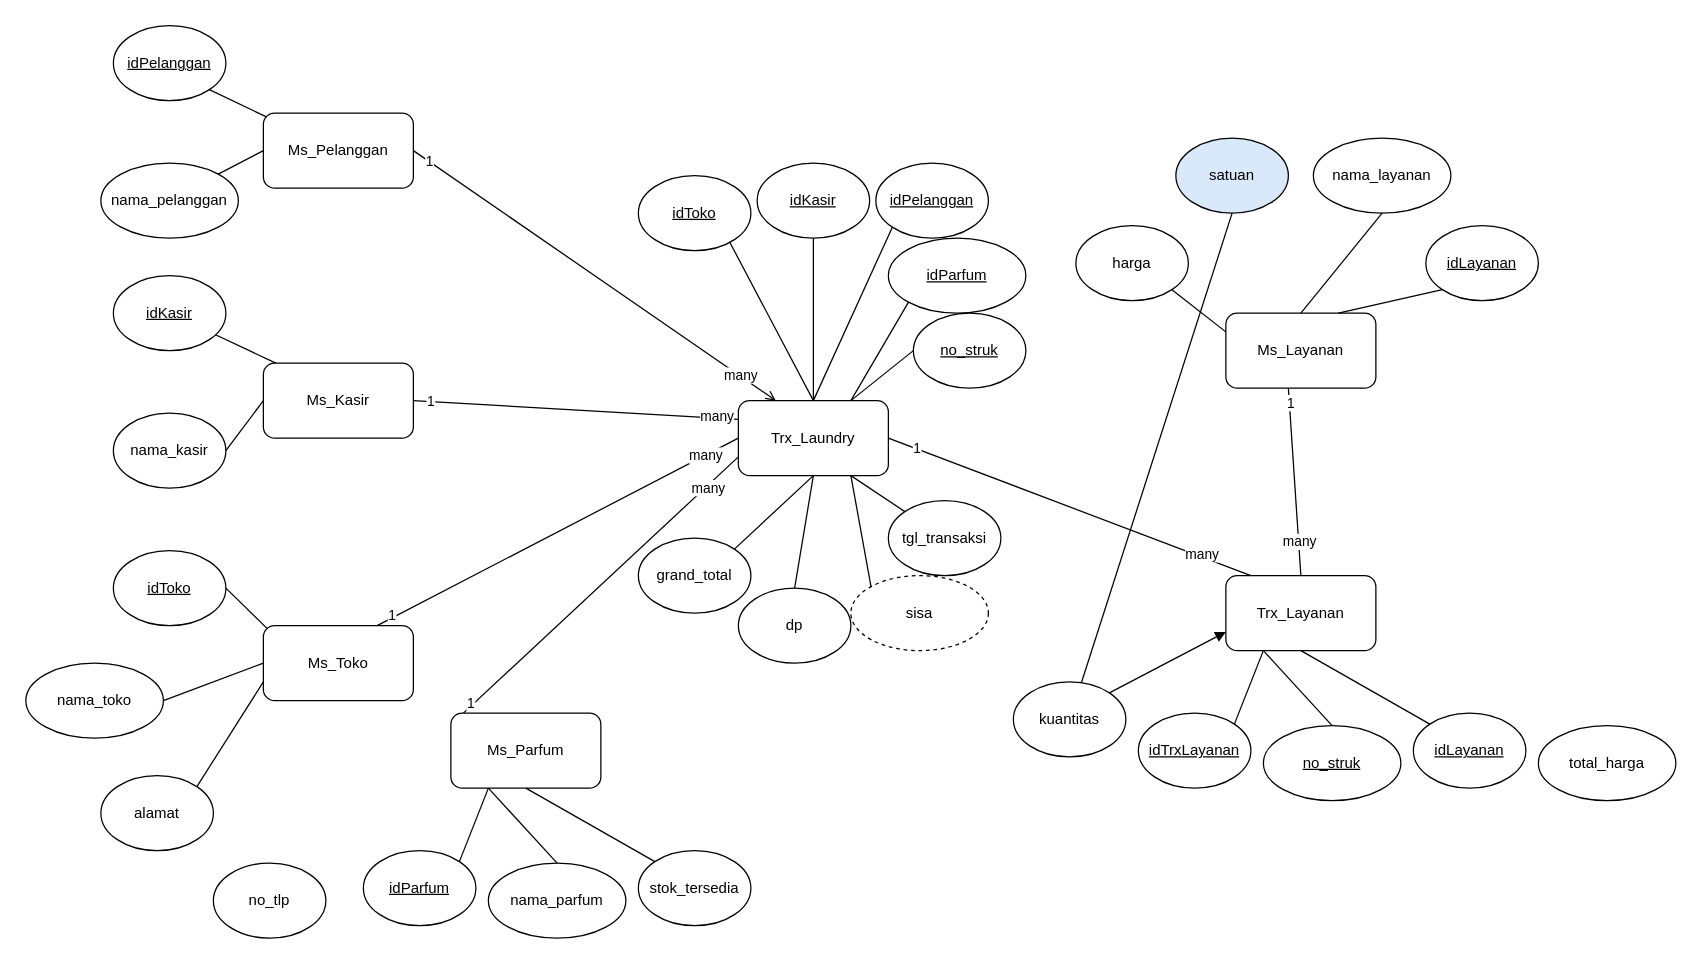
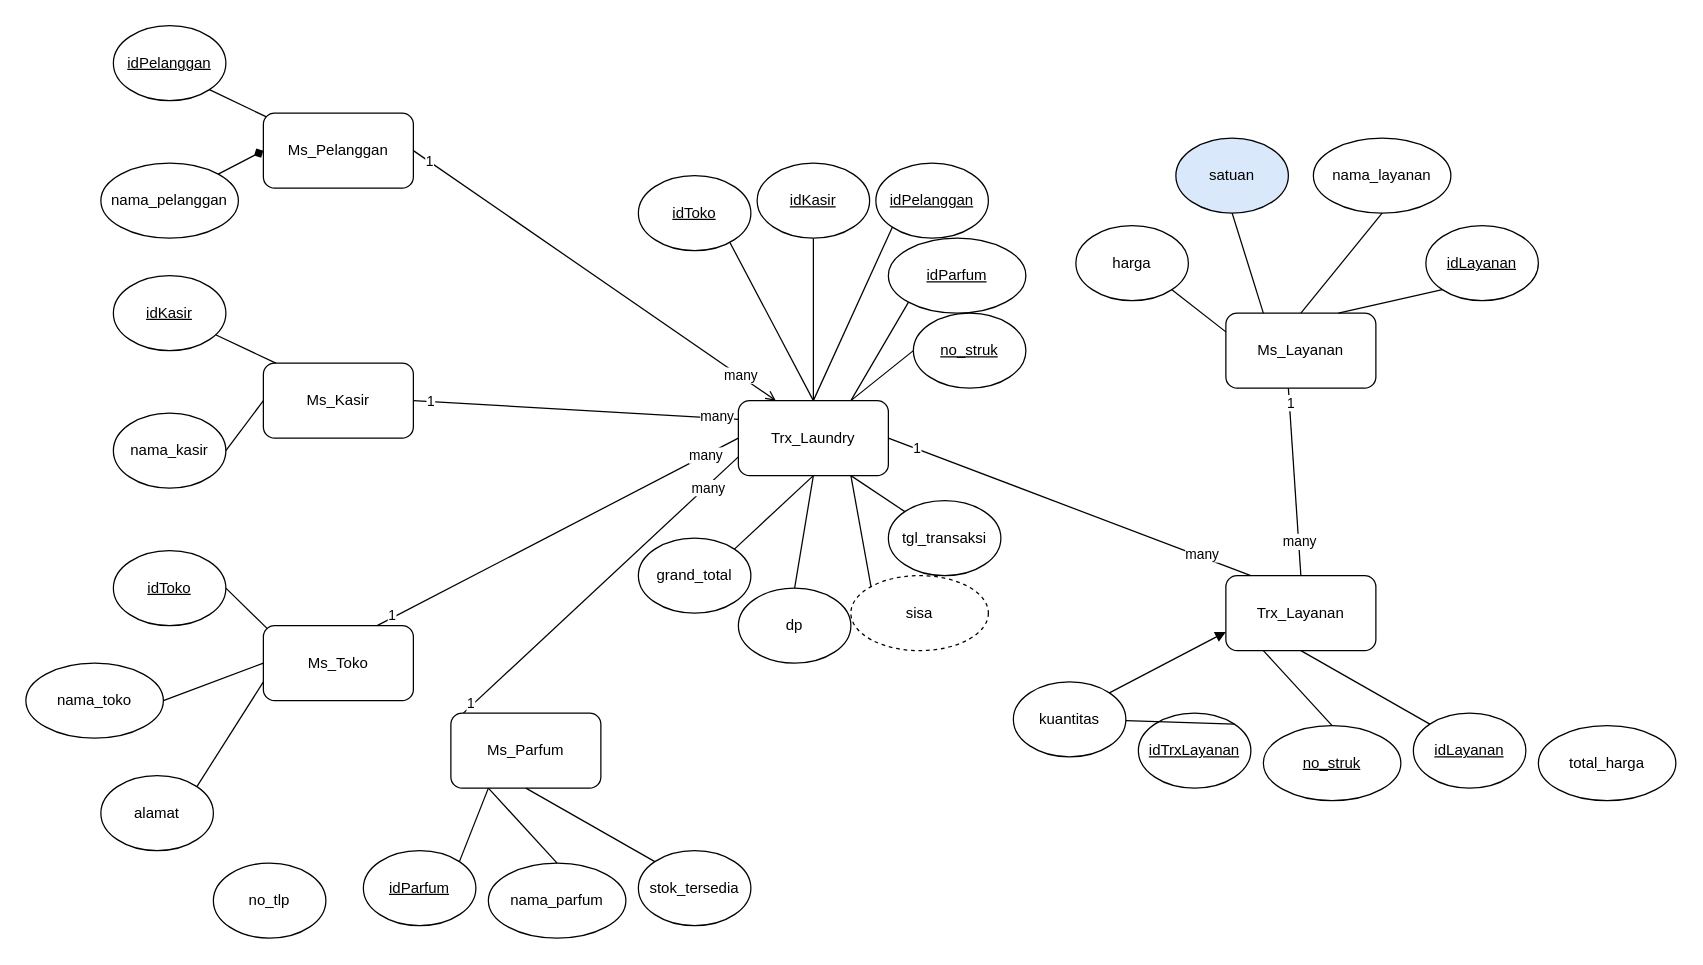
- <mxCell id="19" value="" style="endArrow=none;html=1;rounded=0;exitX=1;exitY=0;exitDx=0;exitDy=0;entryX=0;entryY=0.5;entryDx=0;entryDy=0;" edge="1" parent="1" source="7" target="5"><mxGeometry width="50" height="50" relative="1" as="geometry"><mxPoint x="180" y="180" as="sourcePoint" /><mxPoint x="230" y="130" as="targetPoint" /></mxGeometry></mxCell>
+ <mxCell id="19" value="" style="endArrow=diamond;html=1;rounded=0;exitX=1;exitY=0;exitDx=0;exitDy=0;entryX=0;entryY=0.5;entryDx=0;entryDy=0;" edge="1" parent="1" source="7" target="5"><mxGeometry width="50" height="50" relative="1" as="geometry"><mxPoint x="180" y="180" as="sourcePoint" /><mxPoint x="230" y="130" as="targetPoint" /></mxGeometry></mxCell>
- <mxCell id="32" value="" style="endArrow=none;html=1;rounded=0;exitX=0.5;exitY=1;exitDx=0;exitDy=0;" edge="1" parent="1" source="30" target="62"><mxGeometry width="50" height="50" relative="1" as="geometry"><mxPoint x="940" y="400" as="sourcePoint" /><mxPoint x="970" y="320" as="targetPoint" /></mxGeometry></mxCell>
+ <mxCell id="32" value="" style="endArrow=none;html=1;rounded=0;exitX=0.5;exitY=1;exitDx=0;exitDy=0;entryX=0.25;entryY=0;entryDx=0;entryDy=0;" edge="1" parent="1" source="30" target="27"><mxGeometry width="50" height="50" relative="1" as="geometry"><mxPoint x="940" y="400" as="sourcePoint" /><mxPoint x="970" y="320" as="targetPoint" /></mxGeometry></mxCell>
- <mxCell id="61" value="" style="endArrow=none;html=1;rounded=0;exitX=1;exitY=0;exitDx=0;exitDy=0;entryX=0.25;entryY=1;entryDx=0;entryDy=0;" edge="1" parent="1" source="56" target="55"><mxGeometry width="50" height="50" relative="1" as="geometry"><mxPoint x="1011" y="440" as="sourcePoint" /><mxPoint x="1061" y="390" as="targetPoint" /></mxGeometry></mxCell>
+ <mxCell id="61" value="" style="endArrow=none;html=1;rounded=0;exitX=1;exitY=0;exitDx=0;exitDy=0;" edge="1" parent="1" source="56" target="62"><mxGeometry width="50" height="50" relative="1" as="geometry"><mxPoint x="1011" y="440" as="sourcePoint" /><mxPoint x="1061" y="390" as="targetPoint" /></mxGeometry></mxCell>
